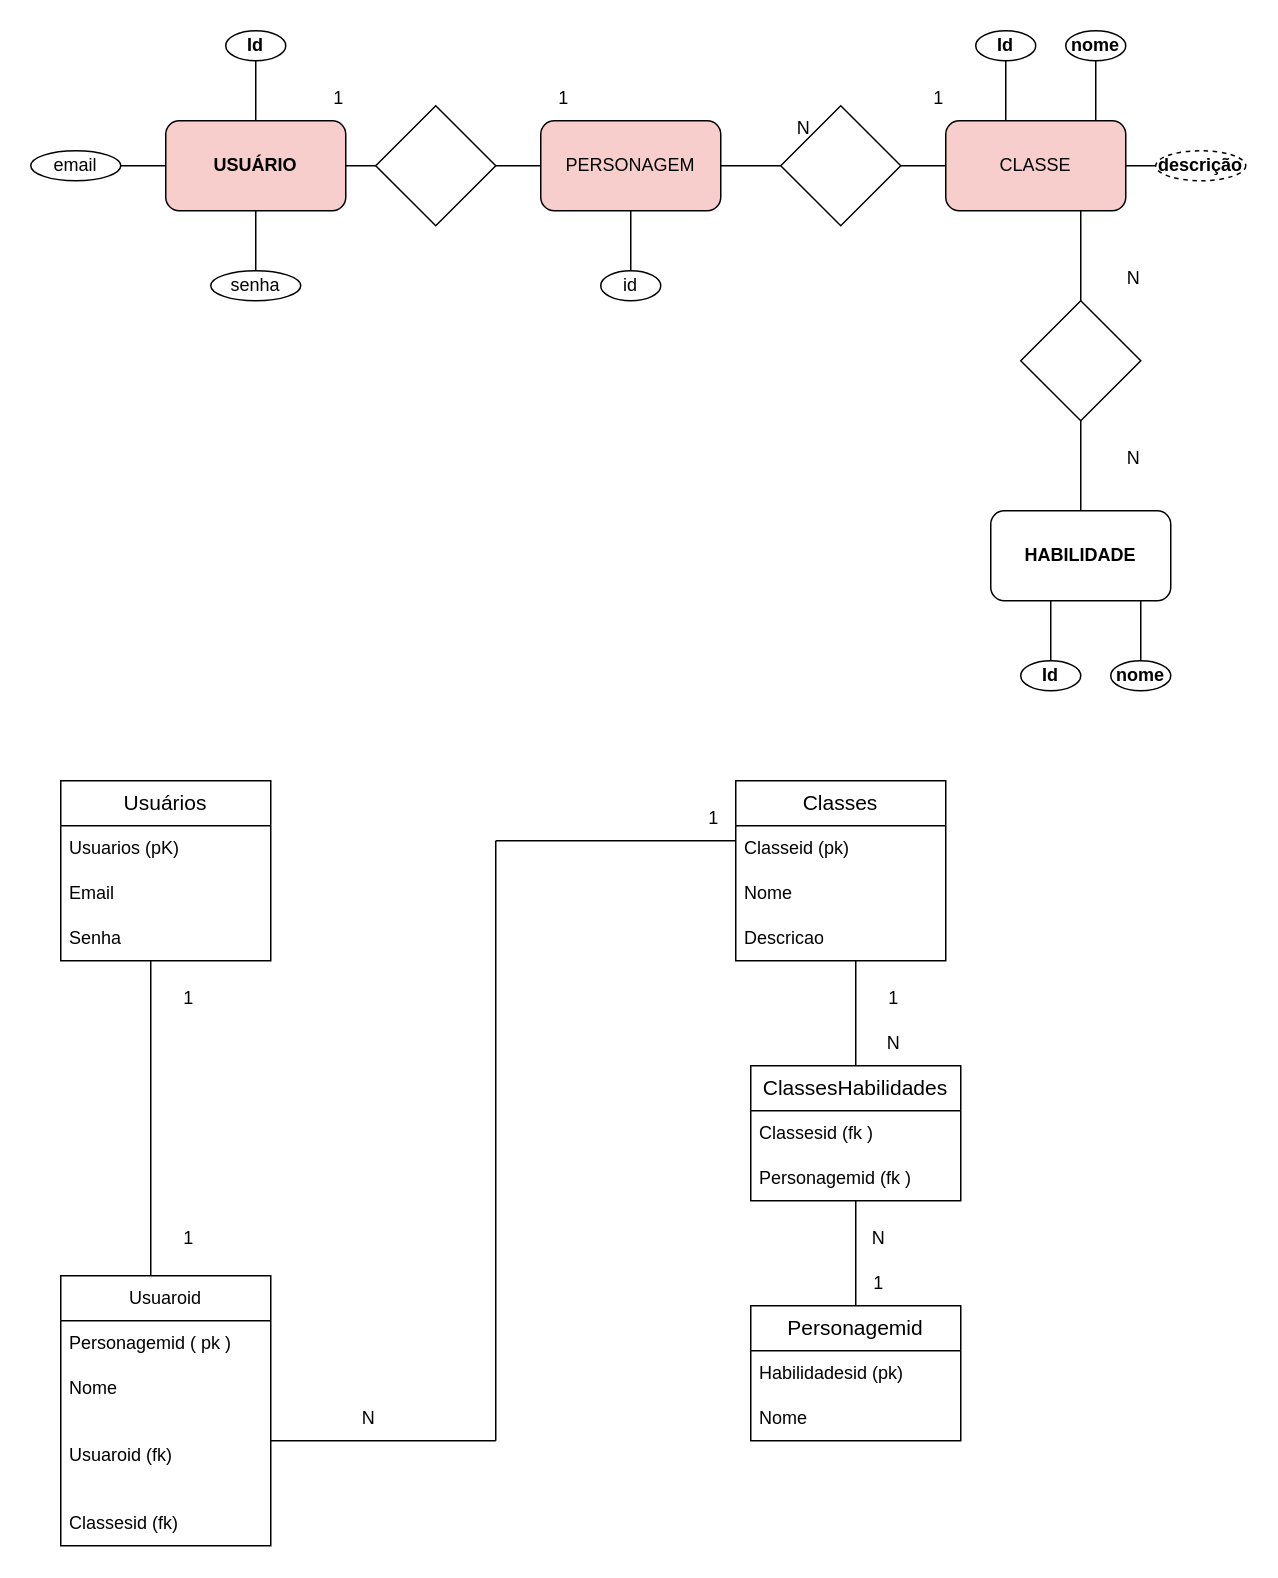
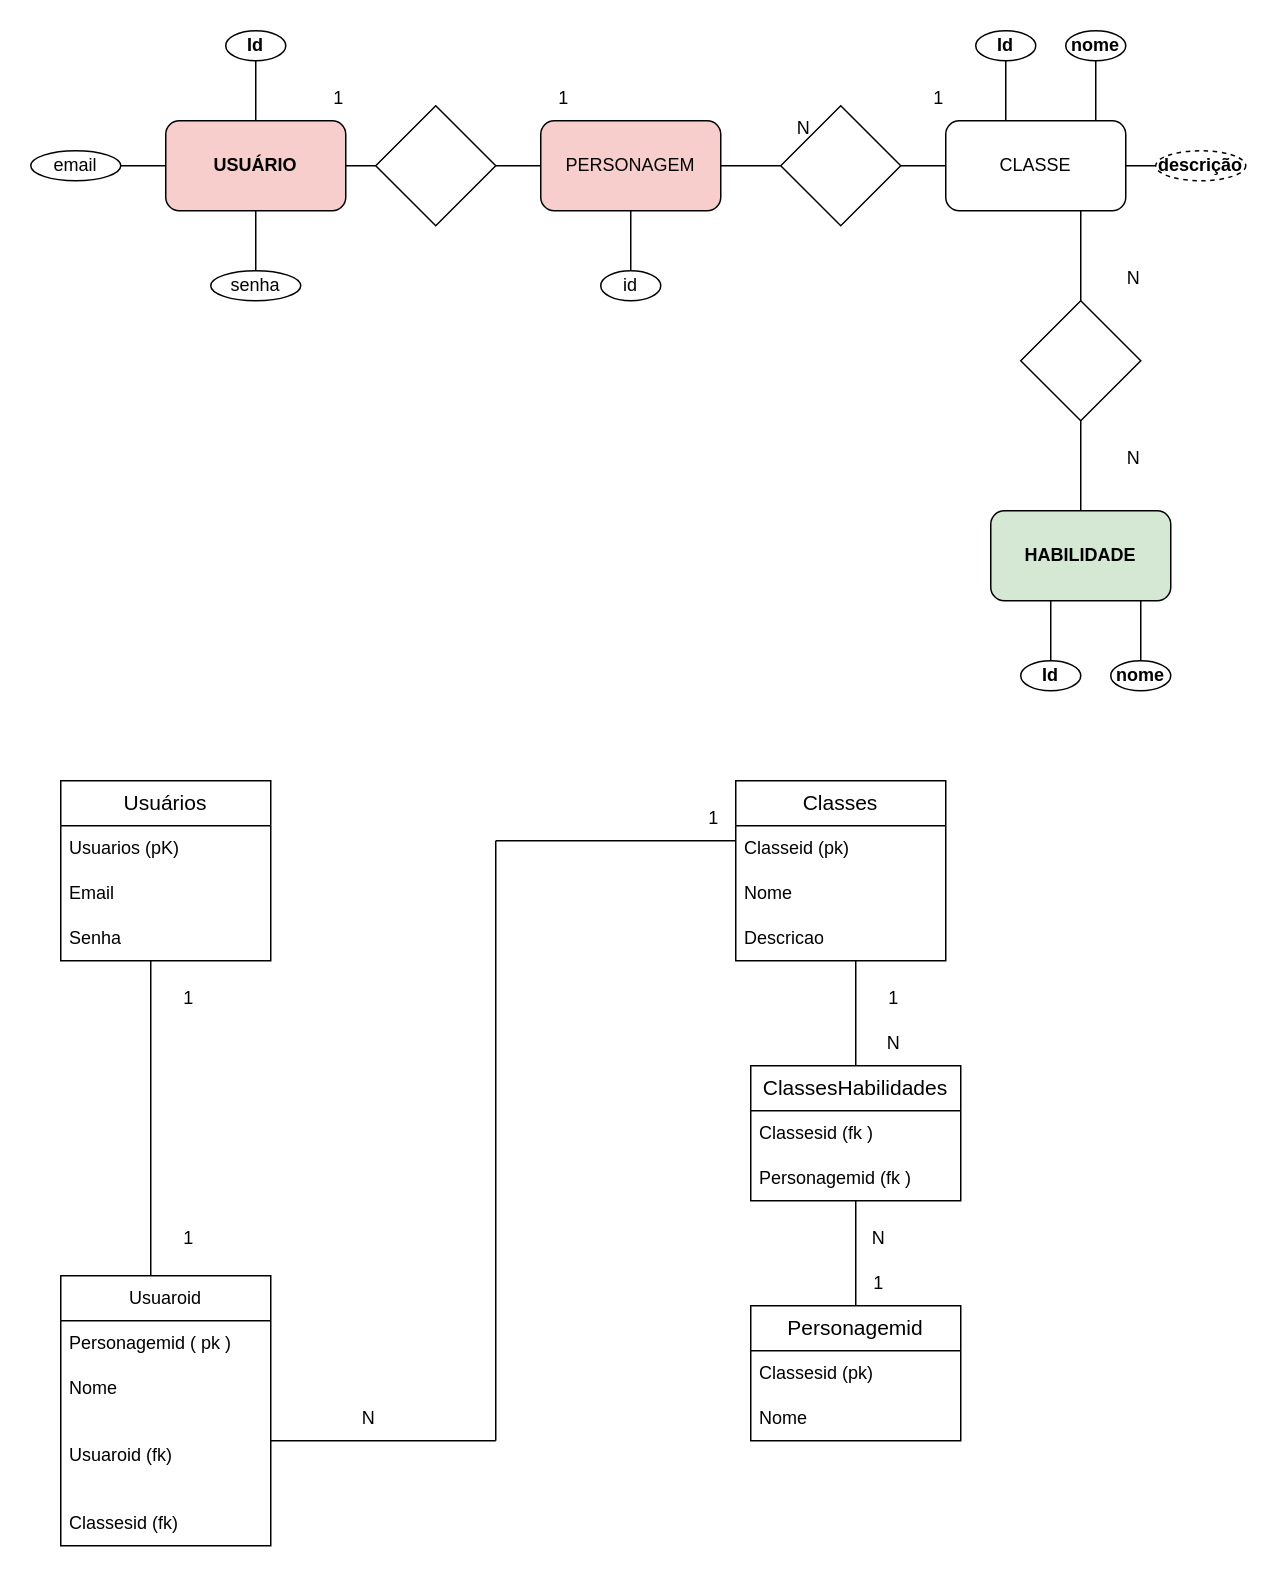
- <mxCell id="11" value="CLASSE" style="rounded=1;whiteSpace=wrap;html=1;fontStyle=0;fillColor=#f8cecc;" parent="1" vertex="1"><mxGeometry x="630" y="80" width="120" height="60" as="geometry" /></mxCell>
+ <mxCell id="11" value="CLASSE" style="rounded=1;whiteSpace=wrap;html=1;fontStyle=0" parent="1" vertex="1"><mxGeometry x="630" y="80" width="120" height="60" as="geometry" /></mxCell>
- <mxCell id="14" value="HABILIDADE" style="rounded=1;whiteSpace=wrap;html=1;fontStyle=1" parent="1" vertex="1"><mxGeometry x="660" y="340" width="120" height="60" as="geometry" /></mxCell>
+ <mxCell id="14" value="HABILIDADE" style="rounded=1;whiteSpace=wrap;html=1;fontStyle=1;fillColor=#d5e8d4;" parent="1" vertex="1"><mxGeometry x="660" y="340" width="120" height="60" as="geometry" /></mxCell>
- <mxCell id="66" value="Habilidadesid (pk)" style="text;strokeColor=none;fillColor=none;align=left;verticalAlign=middle;spacingLeft=4;spacingRight=4;overflow=hidden;points=[[0,0.5],[1,0.5]];portConstraint=eastwest;rotatable=0;whiteSpace=wrap;html=1;" parent="65" vertex="1"><mxGeometry y="30" width="140" height="30" as="geometry" /></mxCell>
+ <mxCell id="66" value="Classesid (pk)" style="text;strokeColor=none;fillColor=none;align=left;verticalAlign=middle;spacingLeft=4;spacingRight=4;overflow=hidden;points=[[0,0.5],[1,0.5]];portConstraint=eastwest;rotatable=0;whiteSpace=wrap;html=1;" parent="65" vertex="1"><mxGeometry y="30" width="140" height="30" as="geometry" /></mxCell>
